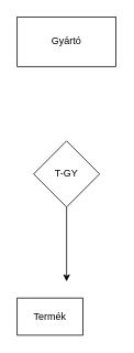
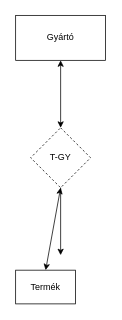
+ <mxCell id="5" value="" style="endArrow=classic;startArrow=classic;html=1;rounded=0;entryX=0.5;entryY=0;entryDx=0;entryDy=0;exitX=0.5;exitY=1;exitDx=0;exitDy=0;" parent="1" source="3" target="4" edge="1"><mxGeometry width="50" height="50" relative="1" as="geometry"><mxPoint x="40" y="85" as="sourcePoint" /><mxPoint x="40" y="155" as="targetPoint" /></mxGeometry></mxCell>
- <mxCell id="4" value="T-GY" style="rhombus;whiteSpace=wrap;html=1;" parent="1" vertex="1"><mxGeometry x="40" y="170" width="80" height="80" as="geometry" /></mxCell>
+ <mxCell id="4" value="T-GY" style="rhombus;whiteSpace=wrap;html=1;dashed=1;" parent="1" vertex="1"><mxGeometry x="40" y="170" width="80" height="80" as="geometry" /></mxCell>
+ <mxCell id="7" value="" style="endArrow=classic;startArrow=classic;html=1;rounded=0;entryX=0.5;entryY=1;entryDx=0;entryDy=0;exitX=0.5;exitY=0;exitDx=0;exitDy=0;" parent="1" source="2" target="4" edge="1"><mxGeometry width="50" height="50" relative="1" as="geometry"><mxPoint x="39.96" y="311.02" as="sourcePoint" /><mxPoint x="40" y="235" as="targetPoint" /></mxGeometry></mxCell>
